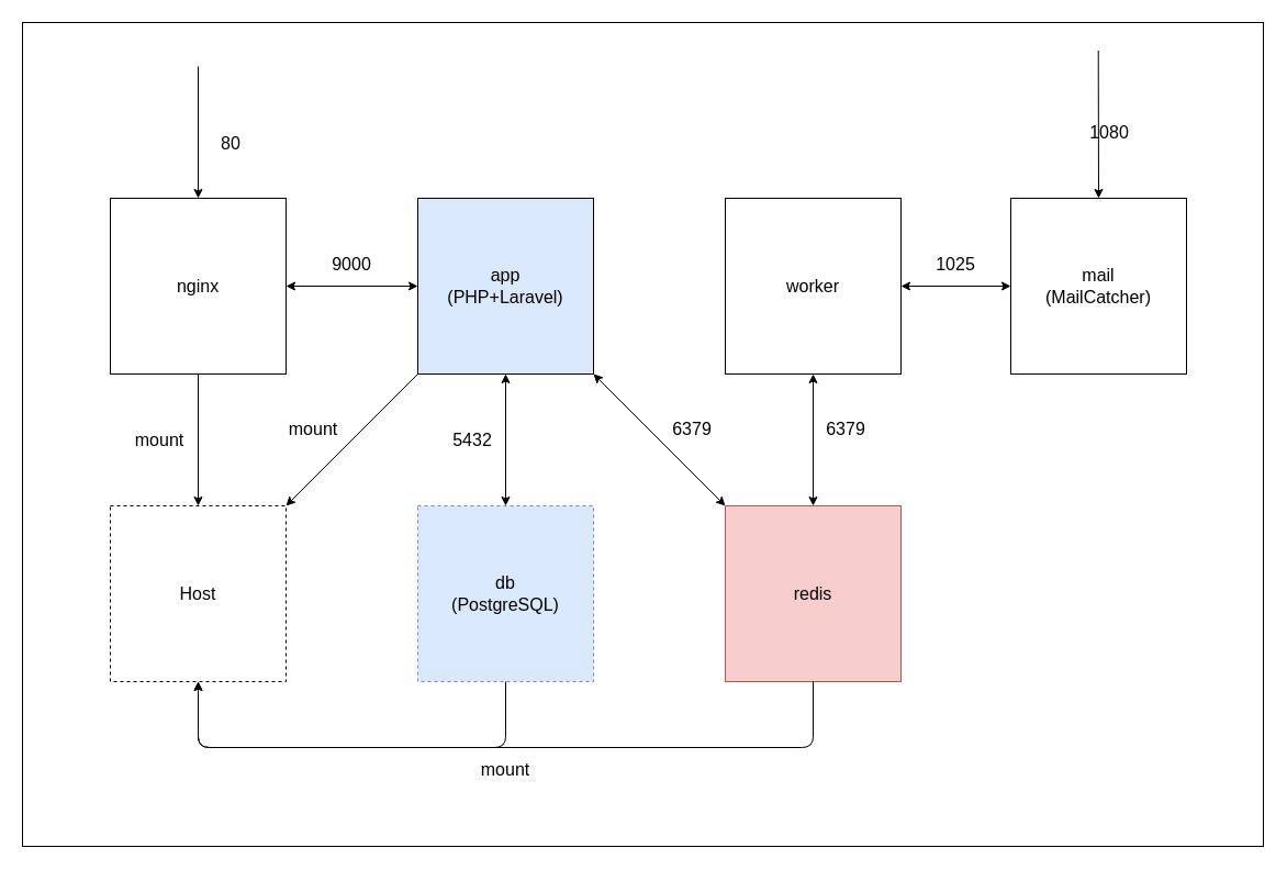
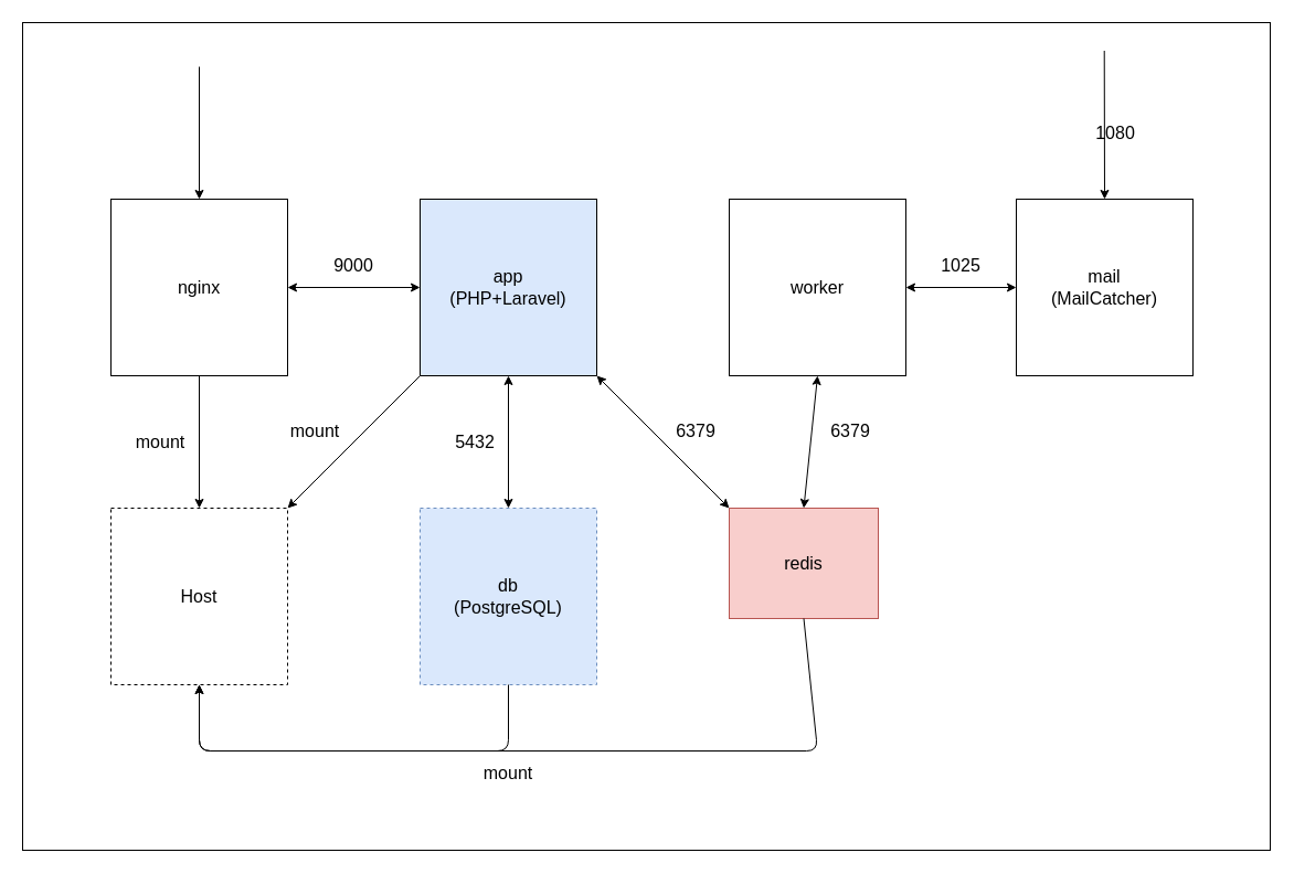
- <mxCell id="17" value="80" style="text;html=1;strokeColor=none;fillColor=none;align=center;verticalAlign=middle;whiteSpace=wrap;rounded=0;fontSize=16;" parent="1" vertex="1"><mxGeometry x="190" y="120" width="40" height="20" as="geometry" /></mxCell>
- <mxCell id="8" value="redis" style="whiteSpace=wrap;html=1;aspect=fixed;fontSize=16;fillColor=#f8cecc;strokeColor=#b85450;" parent="1" vertex="1"><mxGeometry x="660" y="460" width="160" height="160" as="geometry" /></mxCell>
+ <mxCell id="8" value="redis" style="whiteSpace=wrap;html=1;aspect=fixed;fontSize=16;fillColor=#f8cecc;strokeColor=#b85450;" parent="1" vertex="1"><mxGeometry x="660" y="460" width="135" height="100" as="geometry" /></mxCell>
